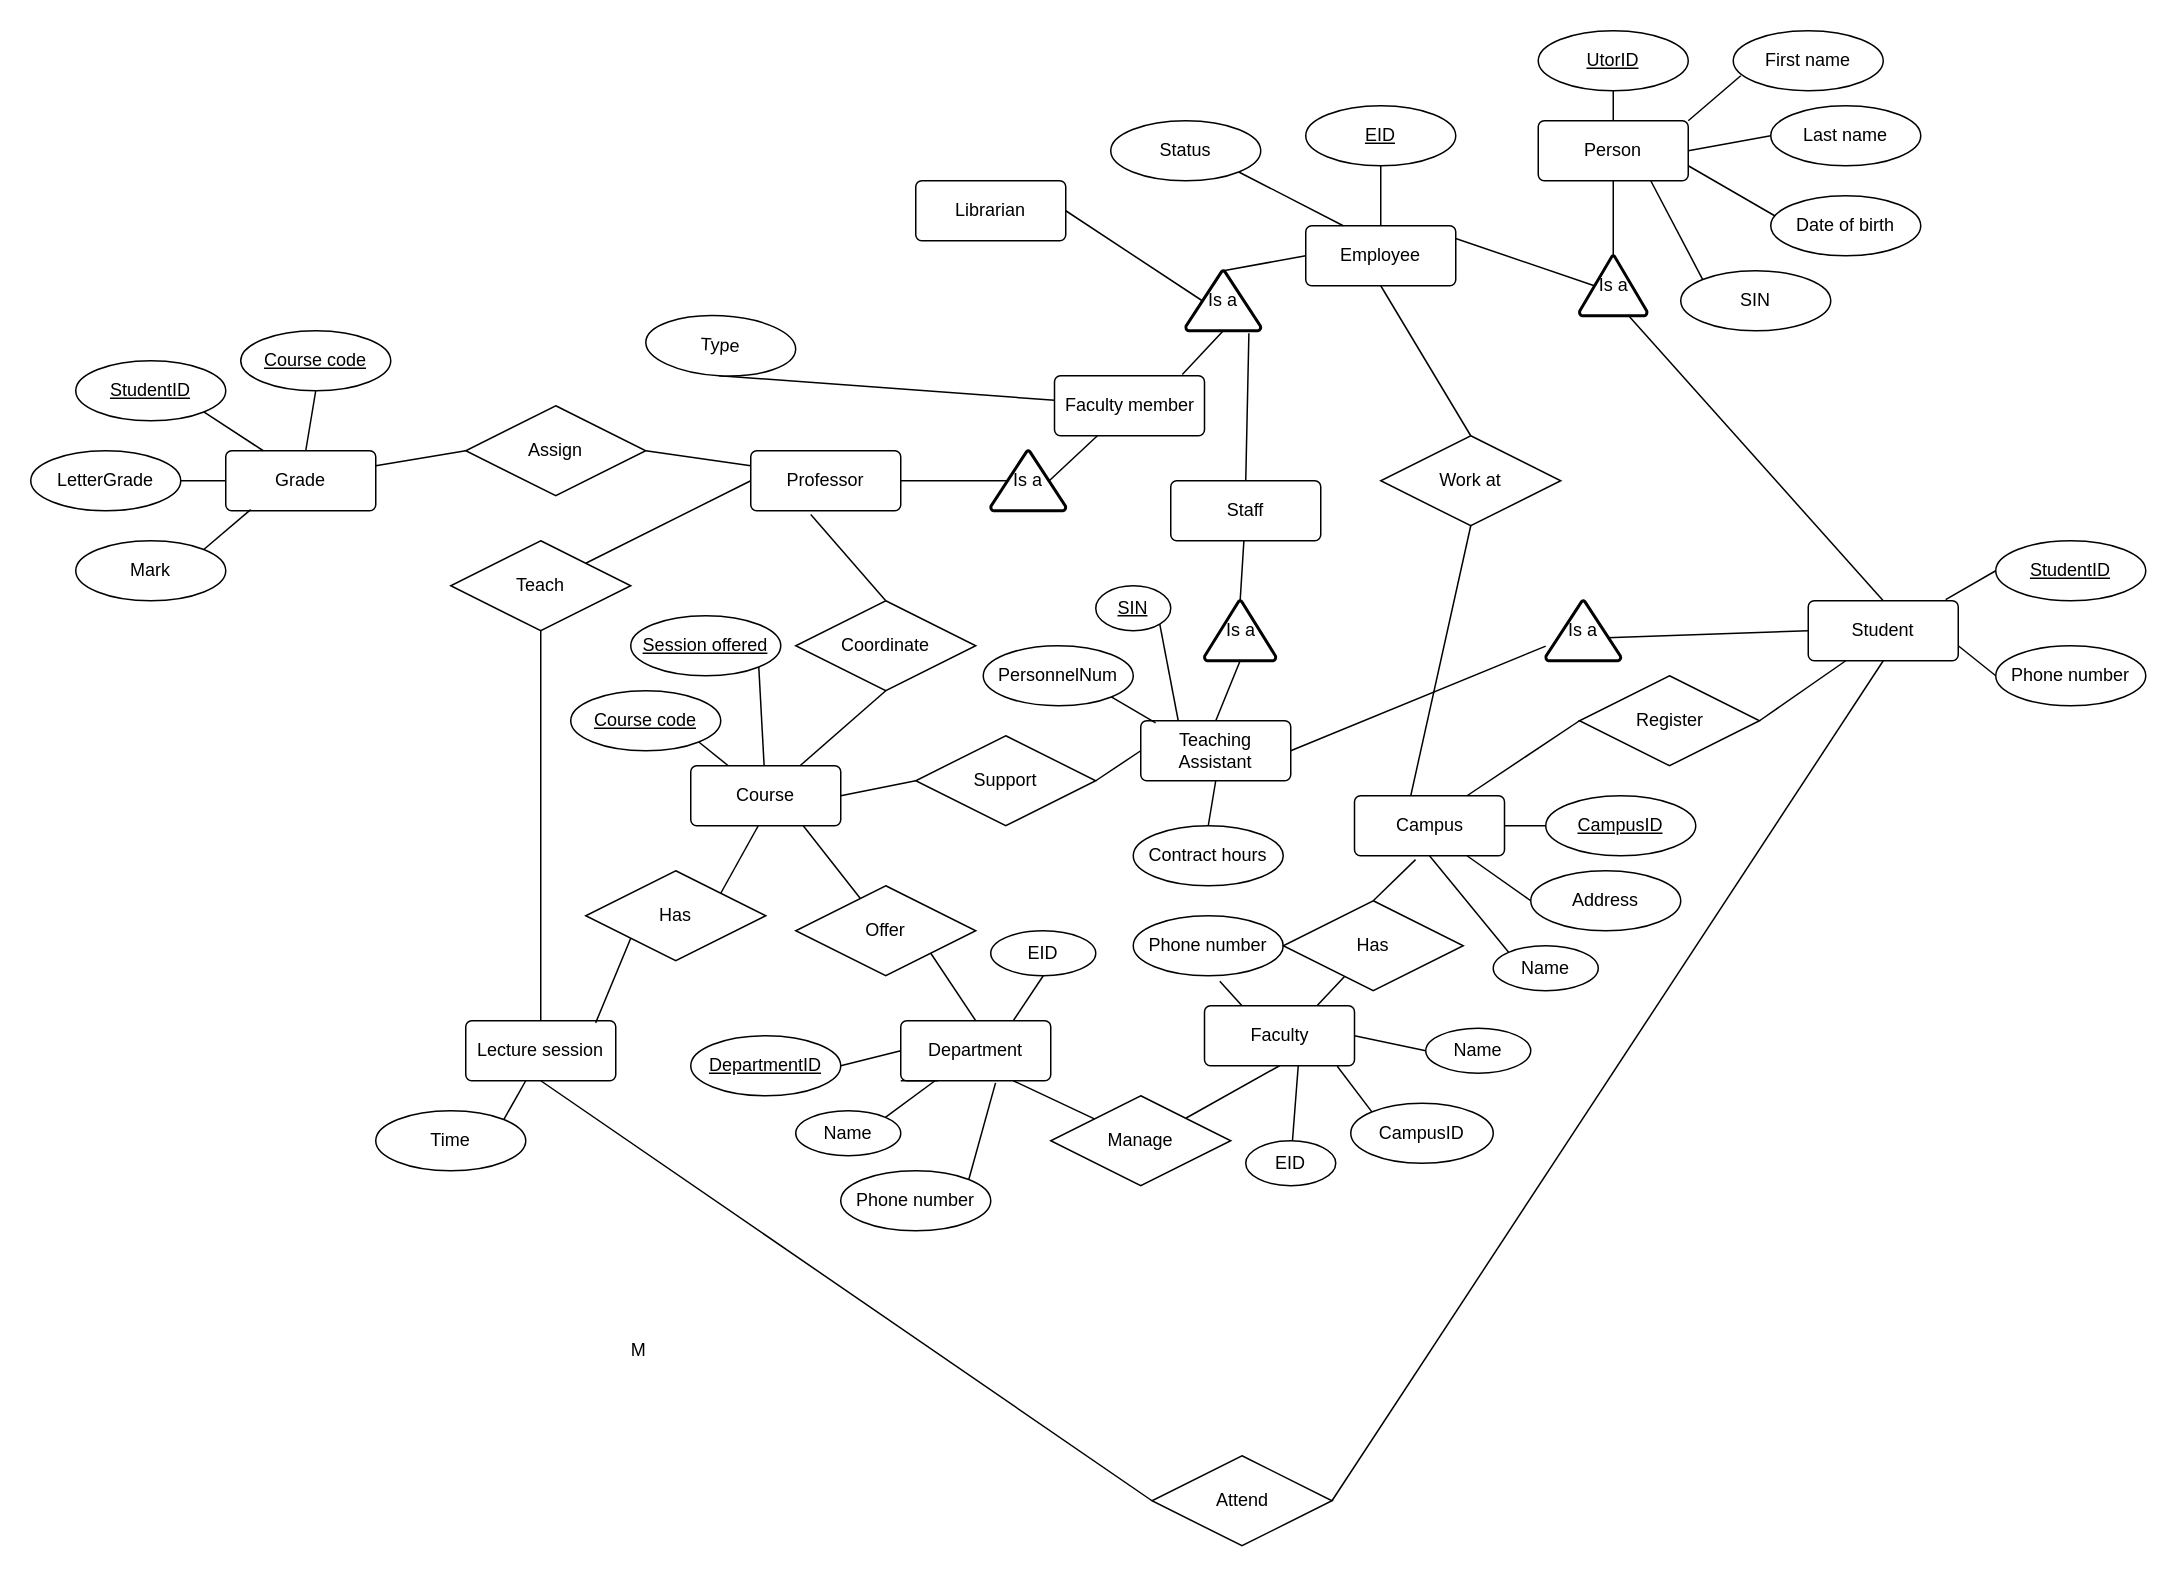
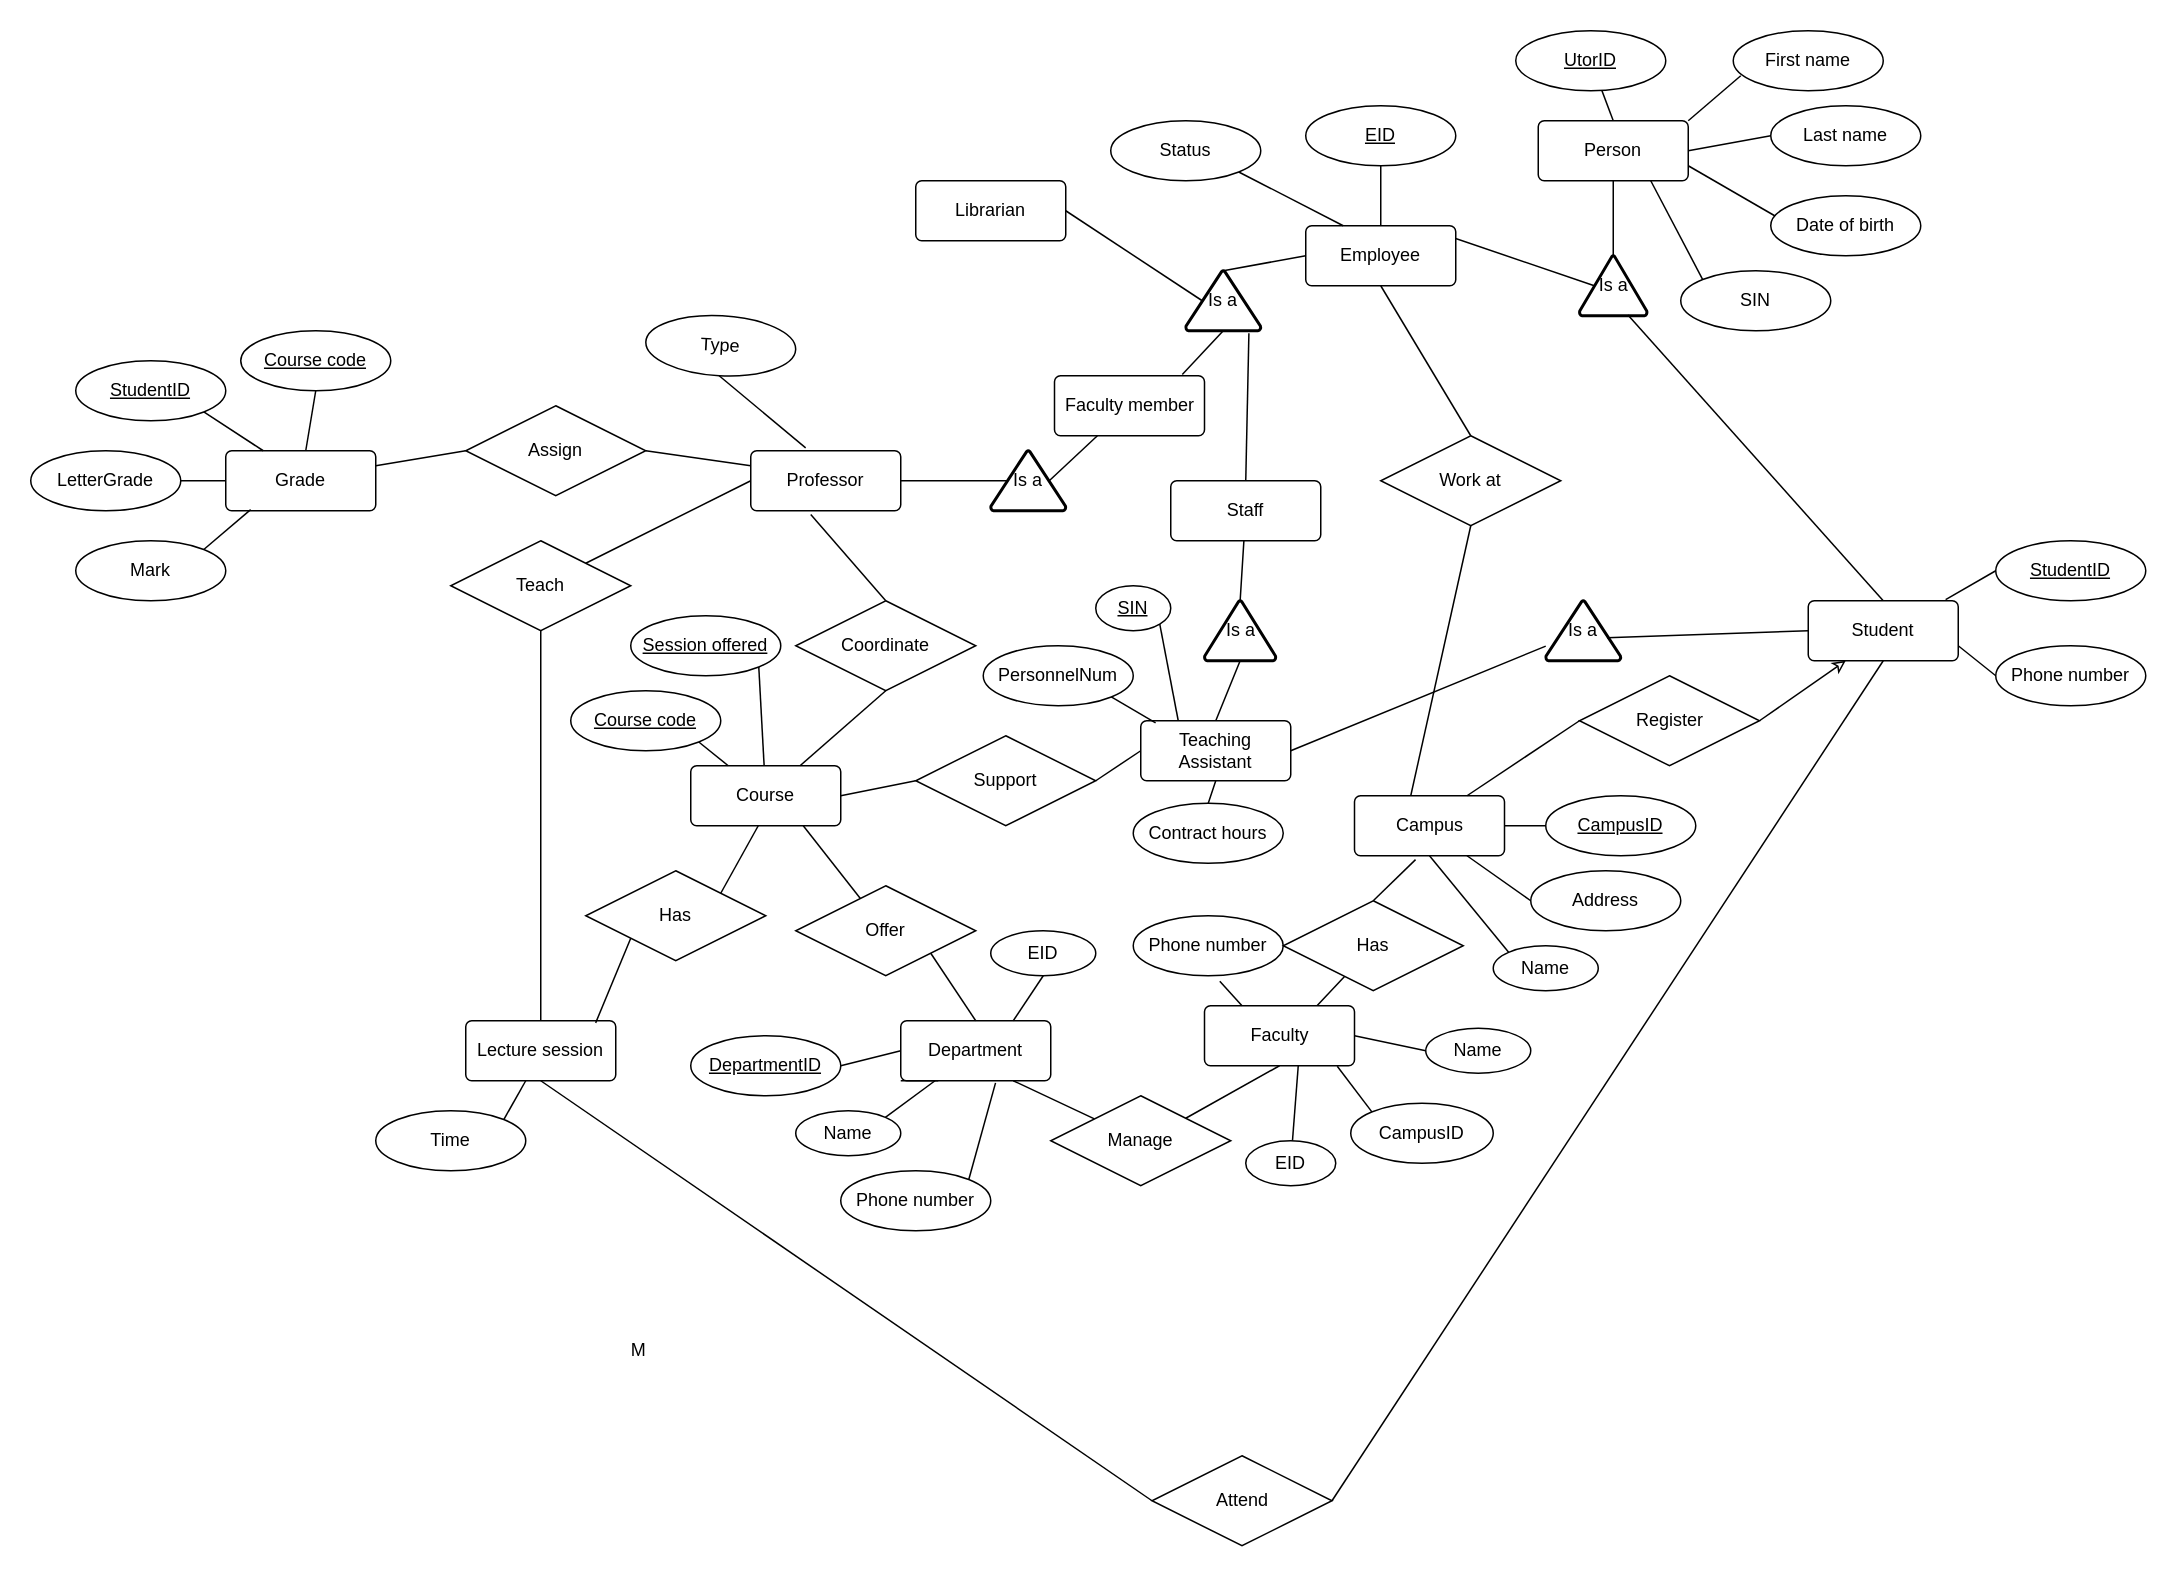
- <mxCell id="116" value="UtorID" style="ellipse;whiteSpace=wrap;html=1;align=center;fontStyle=4;" vertex="1" parent="1"><mxGeometry x="1025" y="20" width="100" height="40" as="geometry" /></mxCell>
+ <mxCell id="116" value="UtorID" style="ellipse;whiteSpace=wrap;html=1;align=center;fontStyle=4;" vertex="1" parent="1"><mxGeometry x="1010" y="20" width="100" height="40" as="geometry" /></mxCell>
- <mxCell id="103" style="edgeStyle=none;rounded=0;orthogonalLoop=1;jettySize=auto;html=1;exitX=0.5;exitY=1;exitDx=0;exitDy=0;endArrow=none;endFill=0;" edge="1" parent="1" source="104" target="109"><mxGeometry relative="1" as="geometry" /></mxCell>
+ <mxCell id="103" style="edgeStyle=none;rounded=0;orthogonalLoop=1;jettySize=auto;html=1;exitX=0.5;exitY=1;exitDx=0;exitDy=0;entryX=0.366;entryY=-0.047;entryDx=0;entryDy=0;endArrow=none;endFill=0;entryPerimeter=0;" edge="1" parent="1" source="104" target="31"><mxGeometry relative="1" as="geometry" /></mxCell>
- <mxCell id="89" style="edgeStyle=none;rounded=0;orthogonalLoop=1;jettySize=auto;html=1;exitX=1;exitY=0.5;exitDx=0;exitDy=0;entryX=0.25;entryY=1;entryDx=0;entryDy=0;endArrow=none;endFill=0;" parent="1" source="90" target="84" edge="1"><mxGeometry relative="1" as="geometry" /></mxCell>
+ <mxCell id="89" style="edgeStyle=none;rounded=0;orthogonalLoop=1;jettySize=auto;html=1;exitX=1;exitY=0.5;exitDx=0;exitDy=0;entryX=0.25;entryY=1;entryDx=0;entryDy=0;endArrow=classic;endFill=0;" parent="1" source="90" target="84" edge="1"><mxGeometry relative="1" as="geometry" /></mxCell>
- <mxCell id="102" value="Contract hours" style="ellipse;whiteSpace=wrap;html=1;align=center;" vertex="1" parent="1"><mxGeometry x="755" y="550" width="100" height="40" as="geometry" /></mxCell>
+ <mxCell id="102" value="Contract hours" style="ellipse;whiteSpace=wrap;html=1;align=center;" vertex="1" parent="1"><mxGeometry x="755" y="535" width="100" height="40" as="geometry" /></mxCell>
